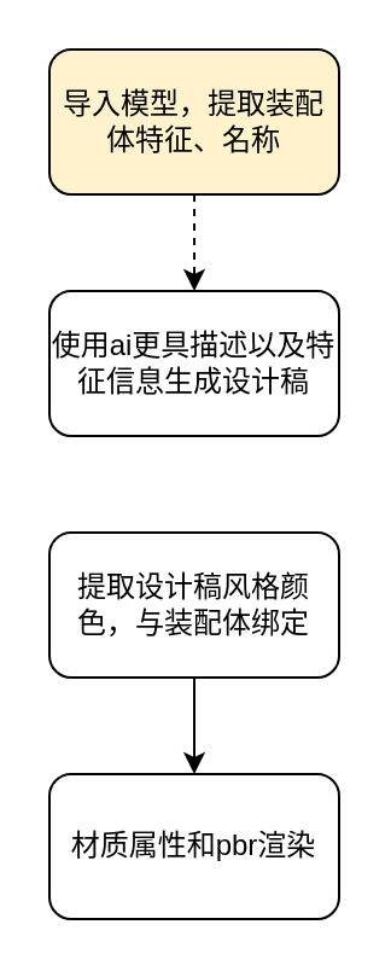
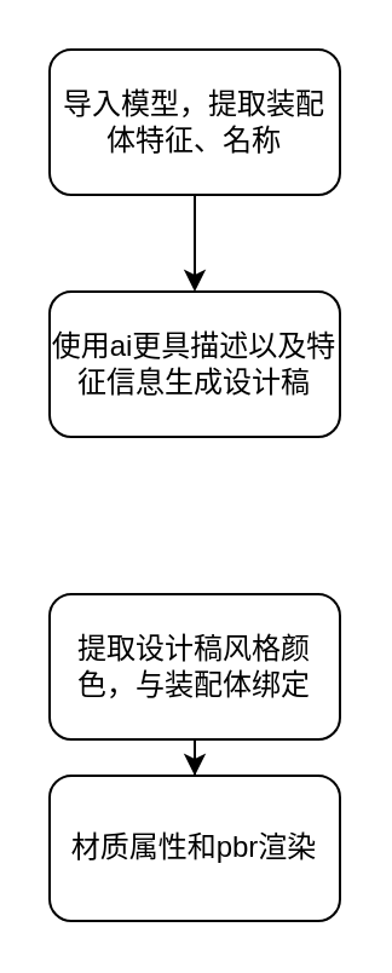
- <mxCell id="3" value="导入模型，提取装配体特征、名称" style="rounded=1;whiteSpace=wrap;html=1;fillColor=#fff2cc;" vertex="1" parent="1"><mxGeometry x="20" y="20" width="120" height="60" as="geometry" /></mxCell>
+ <mxCell id="3" value="导入模型，提取装配体特征、名称" style="rounded=1;whiteSpace=wrap;html=1;" vertex="1" parent="1"><mxGeometry x="20" y="20" width="120" height="60" as="geometry" /></mxCell>
- <mxCell id="2" style="edgeStyle=orthogonalEdgeStyle;rounded=0;orthogonalLoop=1;jettySize=auto;html=1;dashed=1;" edge="1" parent="1" source="3" target="4"><mxGeometry relative="1" as="geometry" /></mxCell>
+ <mxCell id="2" style="edgeStyle=orthogonalEdgeStyle;rounded=0;orthogonalLoop=1;jettySize=auto;html=1;" edge="1" parent="1" source="3" target="4"><mxGeometry relative="1" as="geometry" /></mxCell>
- <mxCell id="6" value="提取设计稿风格颜色，与装配体绑定" style="rounded=1;whiteSpace=wrap;html=1;" vertex="1" parent="1"><mxGeometry x="20" y="220" width="120" height="60" as="geometry" /></mxCell>
+ <mxCell id="6" value="提取设计稿风格颜色，与装配体绑定" style="rounded=1;whiteSpace=wrap;html=1;" vertex="1" parent="1"><mxGeometry x="20" y="245" width="120" height="60" as="geometry" /></mxCell>
